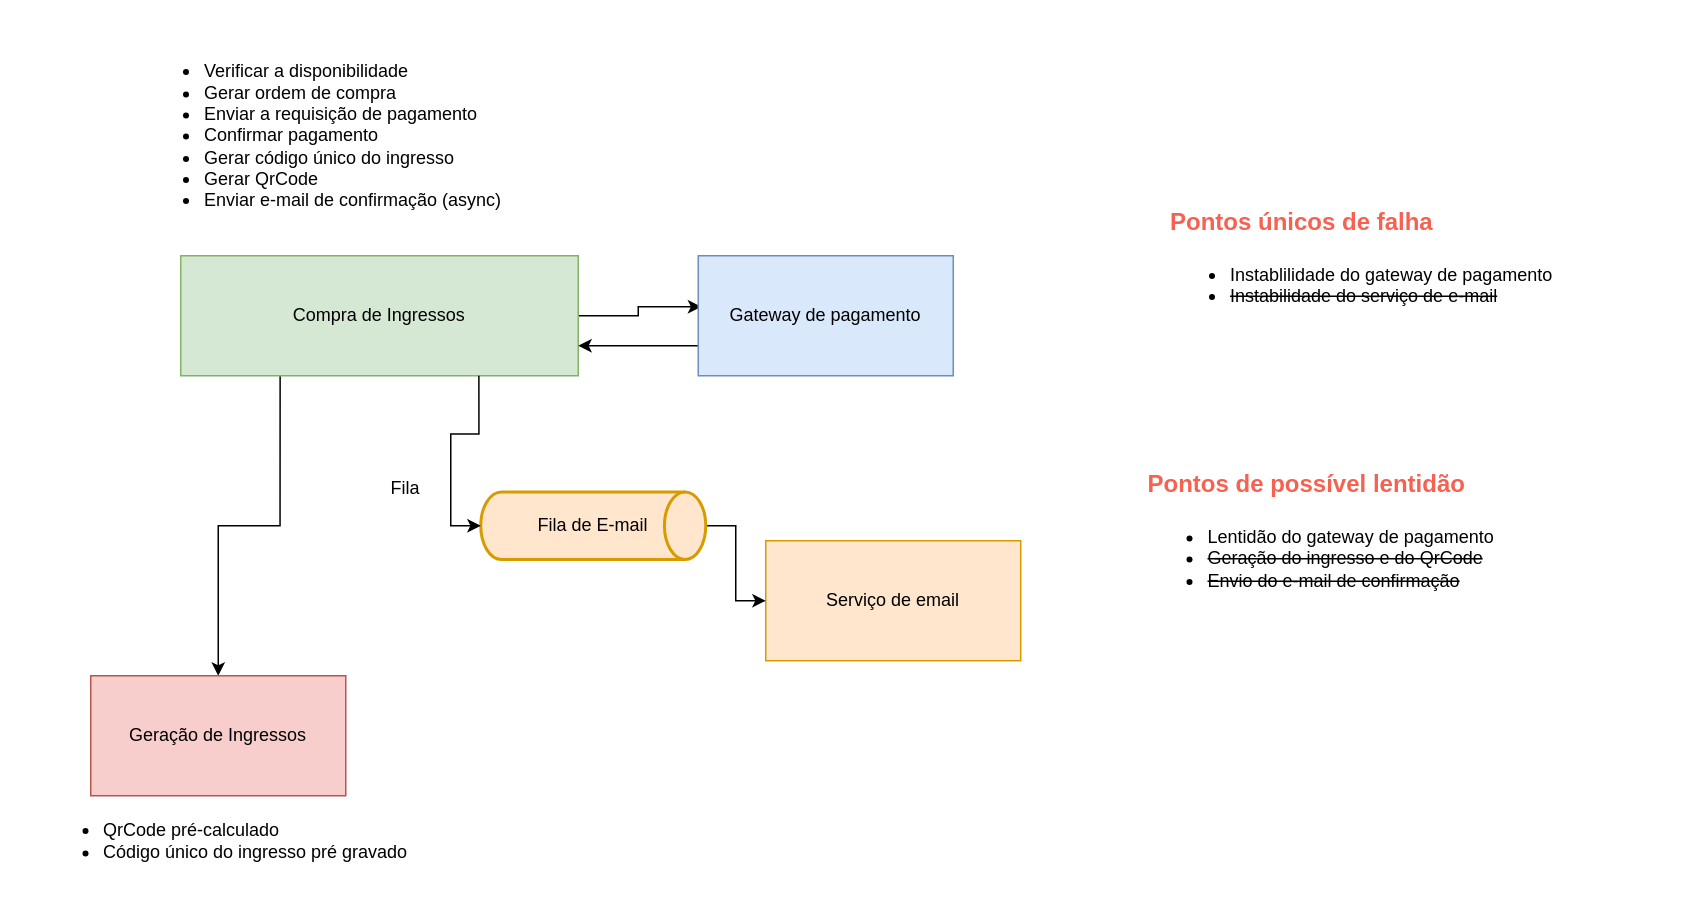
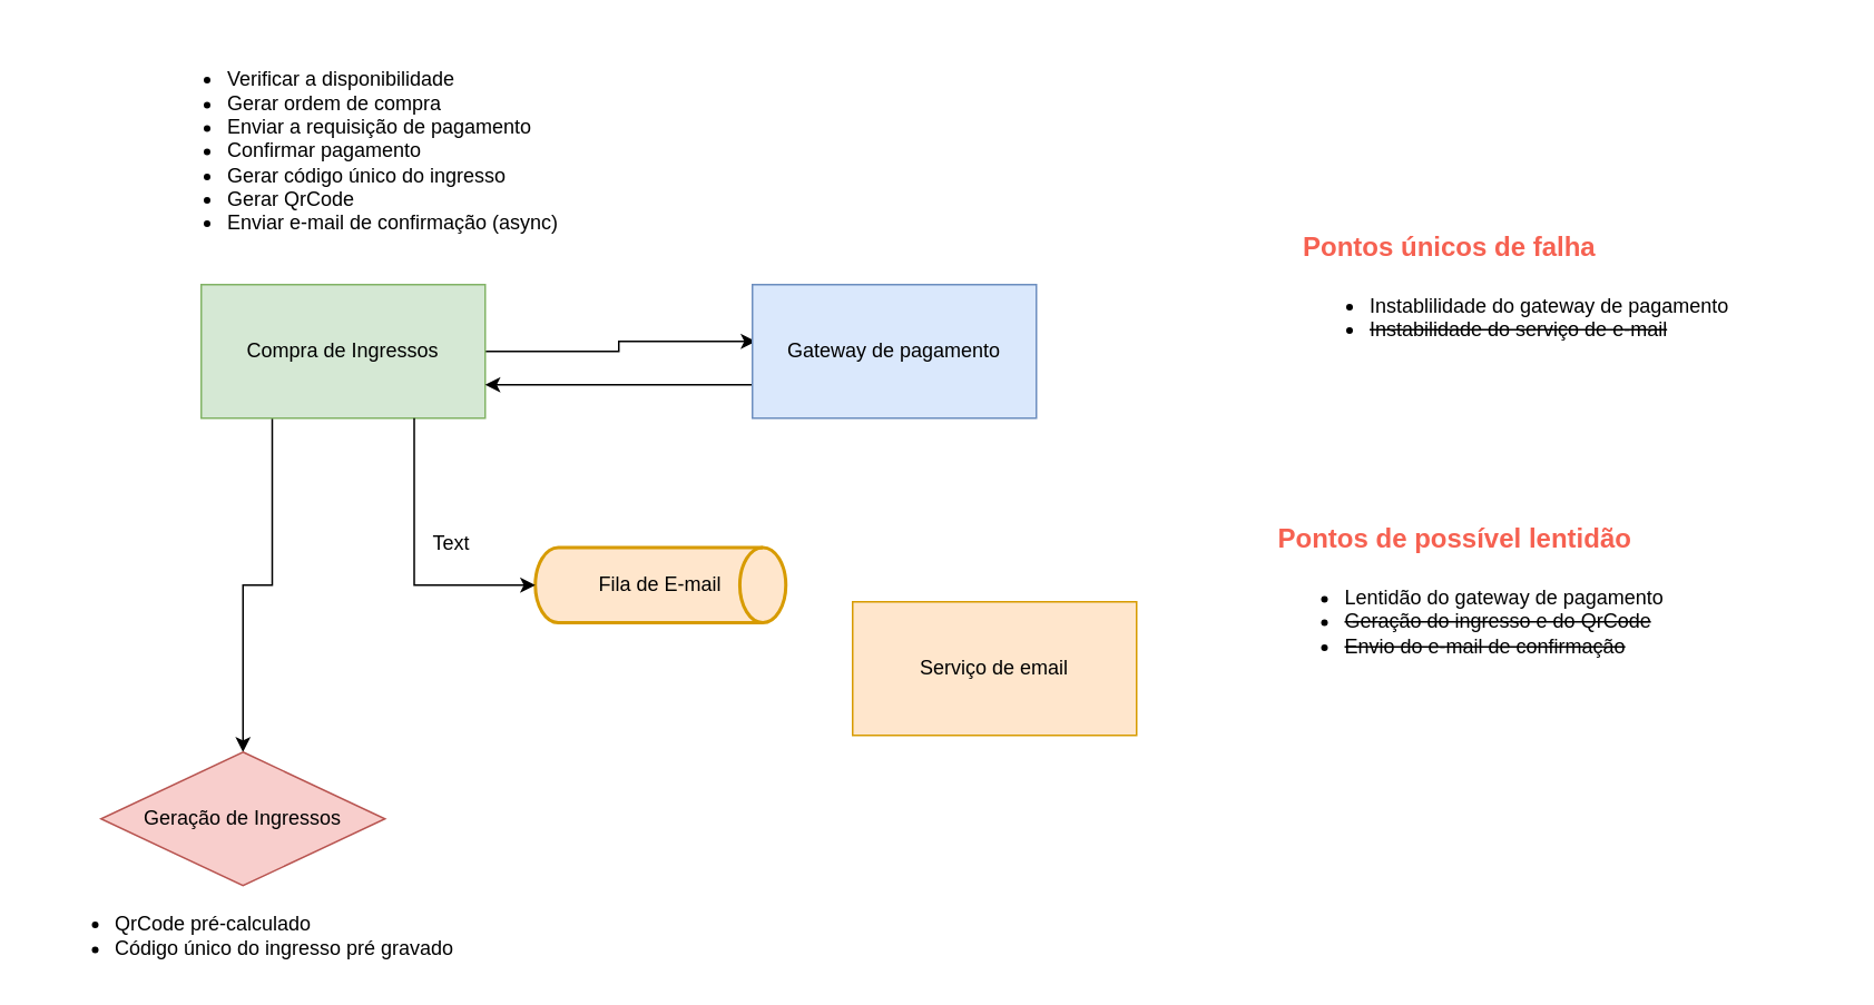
- <mxCell id="4" value="Compra de Ingressos" style="html=1;whiteSpace=wrap;fillColor=#d5e8d4;strokeColor=#82b366;" vertex="1" parent="1"><mxGeometry x="120" y="170" width="265" height="80" as="geometry" /></mxCell>
+ <mxCell id="4" value="Compra de Ingressos" style="html=1;whiteSpace=wrap;fillColor=#d5e8d4;strokeColor=#82b366;" vertex="1" parent="1"><mxGeometry x="120" y="170" width="170" height="80" as="geometry" /></mxCell>
- <mxCell id="6" value="Gateway de pagamento" style="html=1;whiteSpace=wrap;fillColor=#dae8fc;strokeColor=#6c8ebf;" vertex="1" parent="1"><mxGeometry x="465" y="170" width="170" height="80" as="geometry" /></mxCell>
+ <mxCell id="6" value="Gateway de pagamento" style="html=1;whiteSpace=wrap;fillColor=#dae8fc;strokeColor=#6c8ebf;" vertex="1" parent="1"><mxGeometry x="450" y="170" width="170" height="80" as="geometry" /></mxCell>
- <mxCell id="14" value="Fila" style="text;html=1;strokeColor=none;fillColor=none;align=center;verticalAlign=middle;whiteSpace=wrap;rounded=0;" vertex="1" parent="1"><mxGeometry x="240" y="310" width="60" height="30" as="geometry" /></mxCell>
+ <mxCell id="14" value="Text" style="text;html=1;strokeColor=none;fillColor=none;align=center;verticalAlign=middle;whiteSpace=wrap;rounded=0;" vertex="1" parent="1"><mxGeometry x="240" y="310" width="60" height="30" as="geometry" /></mxCell>
- <mxCell id="9" style="edgeStyle=orthogonalEdgeStyle;rounded=0;orthogonalLoop=1;jettySize=auto;html=1;entryX=0;entryY=0.5;entryDx=0;entryDy=0;" edge="1" parent="1" source="10" target="7"><mxGeometry relative="1" as="geometry" /></mxCell>
- <mxCell id="8" value="Geração de Ingressos" style="html=1;whiteSpace=wrap;fillColor=#f8cecc;strokeColor=#b85450;" vertex="1" parent="1"><mxGeometry x="60" y="450" width="170" height="80" as="geometry" /></mxCell>
+ <mxCell id="8" value="Geração de Ingressos" style="rhombus;html=1;whiteSpace=wrap;fillColor=#f8cecc;strokeColor=#b85450;" vertex="1" parent="1"><mxGeometry x="60" y="450" width="170" height="80" as="geometry" /></mxCell>
